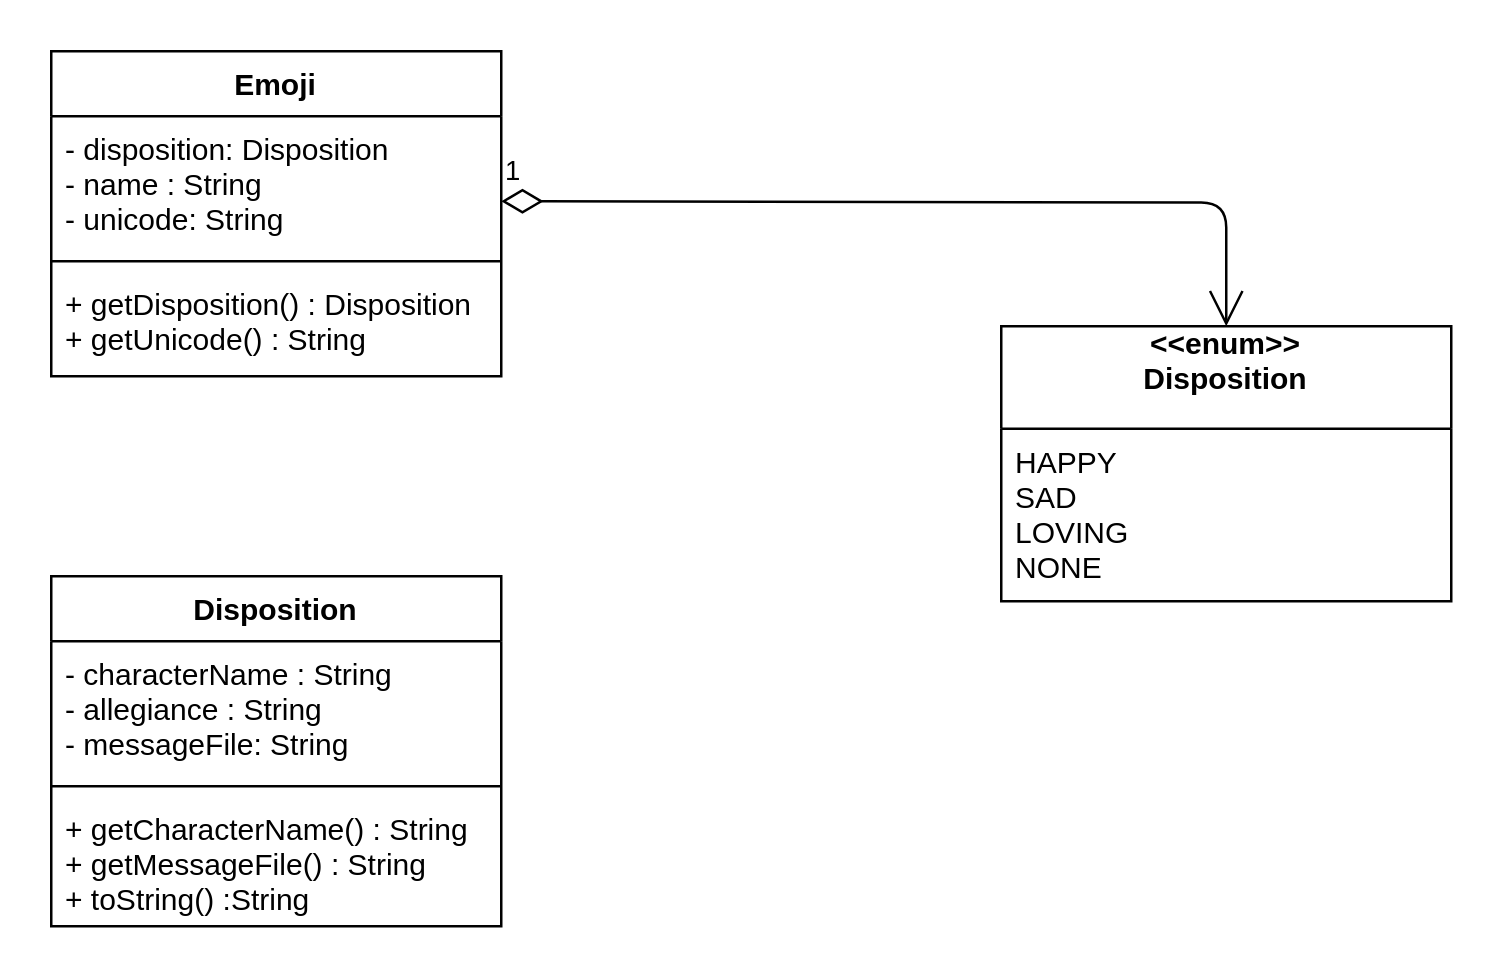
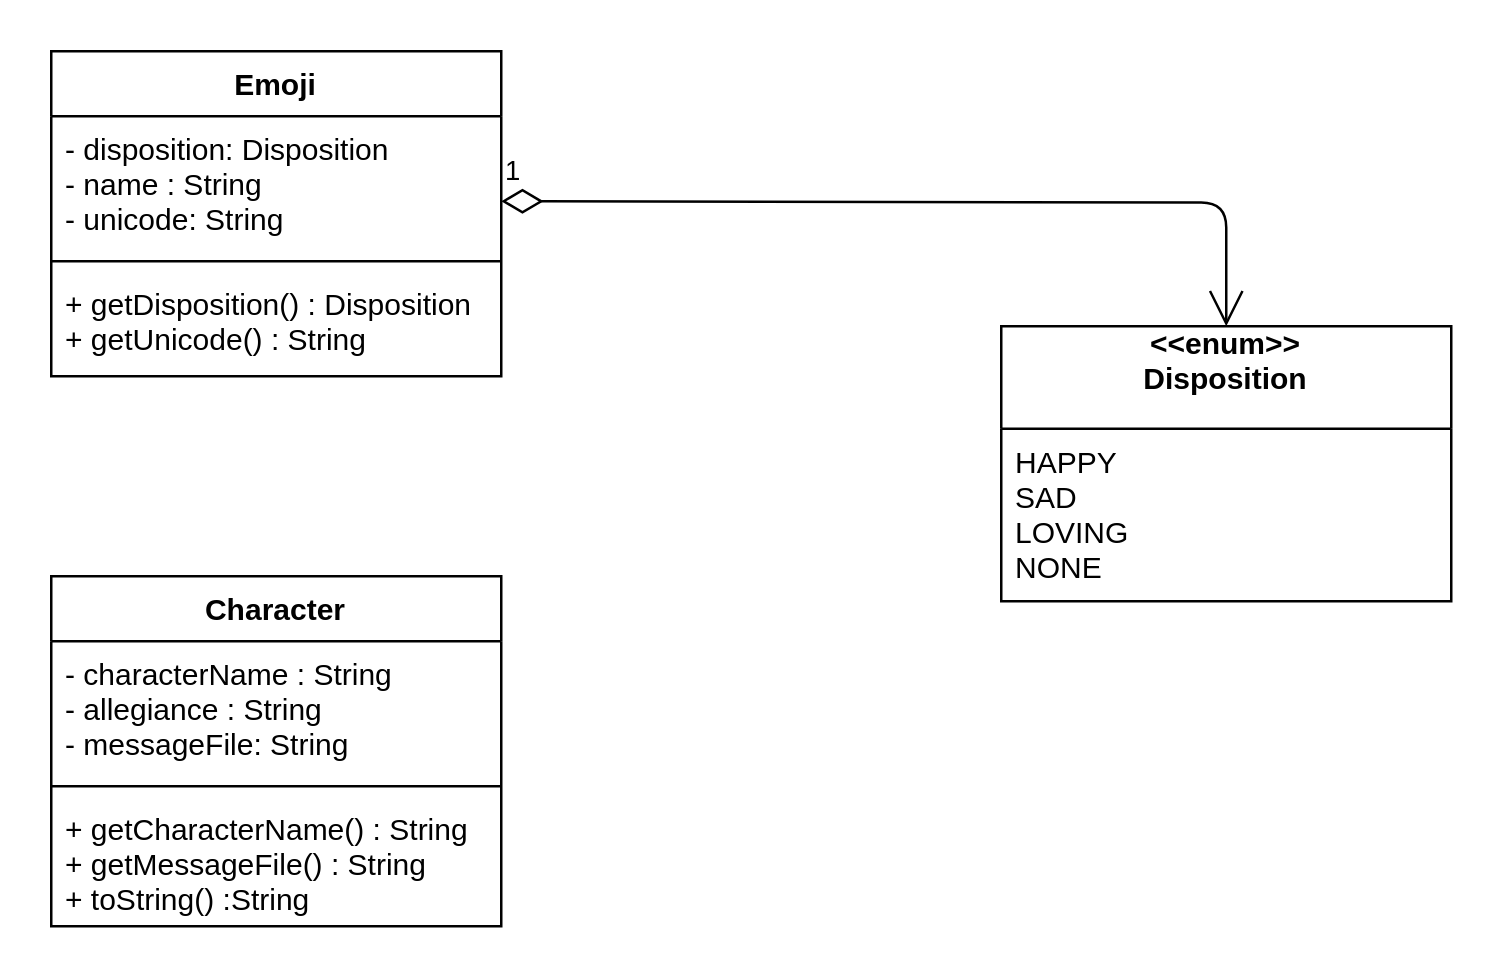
- <mxCell id="6" value="Disposition" style="swimlane;fontStyle=1;align=center;verticalAlign=top;childLayout=stackLayout;horizontal=1;startSize=26;horizontalStack=0;resizeParent=1;resizeParentMax=0;resizeLast=0;collapsible=1;marginBottom=0;" parent="1" vertex="1"><mxGeometry x="20" y="230" width="180" height="140" as="geometry" /></mxCell>
+ <mxCell id="6" value="Character" style="swimlane;fontStyle=1;align=center;verticalAlign=top;childLayout=stackLayout;horizontal=1;startSize=26;horizontalStack=0;resizeParent=1;resizeParentMax=0;resizeLast=0;collapsible=1;marginBottom=0;" parent="1" vertex="1"><mxGeometry x="20" y="230" width="180" height="140" as="geometry" /></mxCell>
